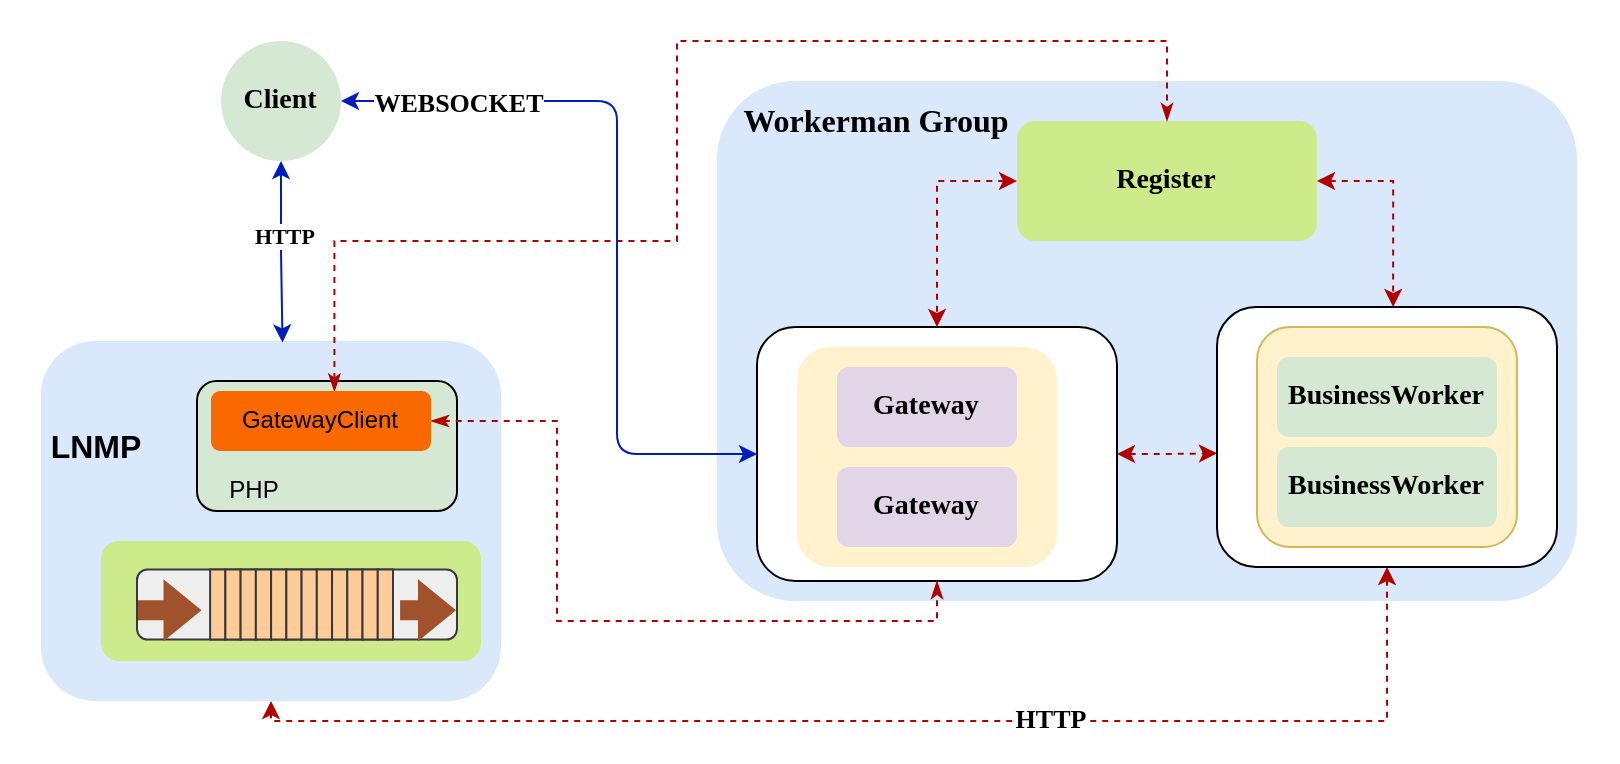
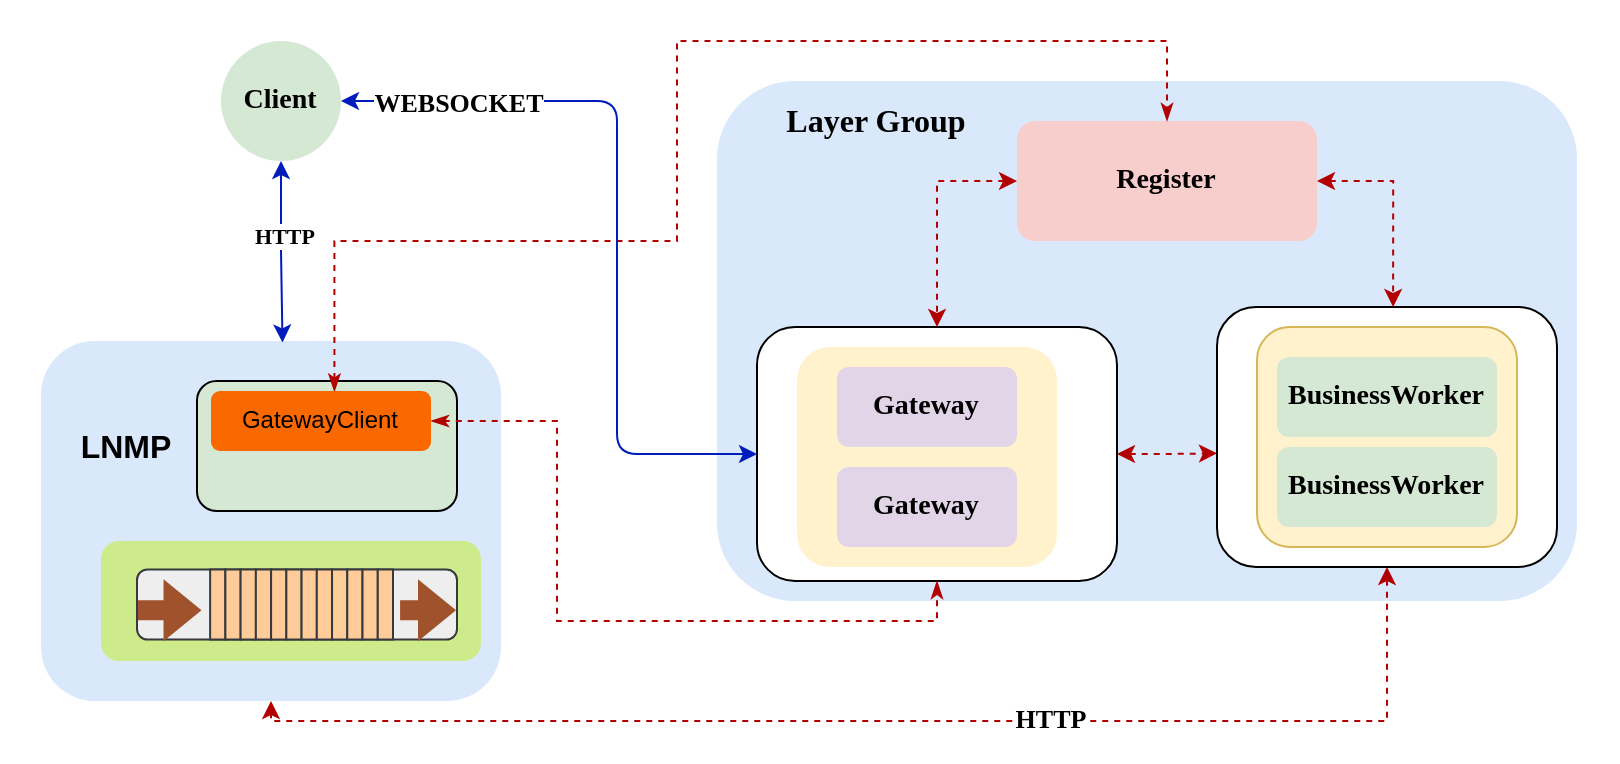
- <mxCell id="3" value="&lt;font style=&quot;font-size: 16px&quot; face=&quot;Comic Sans MS&quot;&gt;&lt;b&gt;Workerman Group&lt;/b&gt;&lt;/font&gt;" style="text;html=1;strokeColor=none;fillColor=none;align=center;verticalAlign=middle;whiteSpace=wrap;rounded=0;" parent="1" vertex="1"><mxGeometry x="348" y="50" width="180" height="20" as="geometry" /></mxCell>
+ <mxCell id="3" value="&lt;font style=&quot;font-size: 16px&quot; face=&quot;Comic Sans MS&quot;&gt;&lt;b&gt;Layer Group&lt;/b&gt;&lt;/font&gt;" style="text;html=1;strokeColor=none;fillColor=none;align=center;verticalAlign=middle;whiteSpace=wrap;rounded=0;" parent="1" vertex="1"><mxGeometry x="348" y="50" width="180" height="20" as="geometry" /></mxCell>
- <mxCell id="17" value="&lt;span&gt;Register&lt;/span&gt;" style="rounded=1;whiteSpace=wrap;html=1;fillColor=#cdeb8b;strokeColor=none;fontFamily=Comic Sans MS;fontSize=14;fontStyle=1;" parent="5" vertex="1"><mxGeometry x="508" y="60" width="150" height="60" as="geometry" /></mxCell>
+ <mxCell id="17" value="&lt;span&gt;Register&lt;/span&gt;" style="rounded=1;whiteSpace=wrap;html=1;fillColor=#f8cecc;strokeColor=none;fontFamily=Comic Sans MS;fontSize=14;fontStyle=1" parent="5" vertex="1"><mxGeometry x="508" y="60" width="150" height="60" as="geometry" /></mxCell>
- <mxCell id="47" value="&lt;font style=&quot;font-size: 16px&quot;&gt;&lt;b&gt;LNMP&lt;/b&gt;&lt;/font&gt;" style="text;html=1;strokeColor=none;fillColor=none;align=center;verticalAlign=middle;whiteSpace=wrap;rounded=0;" parent="5" vertex="1"><mxGeometry x="28" y="212.5" width="40" height="20" as="geometry" /></mxCell>
+ <mxCell id="47" value="&lt;font style=&quot;font-size: 16px&quot;&gt;&lt;b&gt;LNMP&lt;/b&gt;&lt;/font&gt;" style="text;html=1;strokeColor=none;fillColor=none;align=center;verticalAlign=middle;whiteSpace=wrap;rounded=0;" parent="5" vertex="1"><mxGeometry x="43" y="212.5" width="40" height="20" as="geometry" /></mxCell>
- <mxCell id="27" value="PHP" style="text;html=1;strokeColor=none;fillColor=none;align=center;verticalAlign=middle;whiteSpace=wrap;rounded=0;" parent="5" vertex="1"><mxGeometry x="107" y="235" width="40" height="20" as="geometry" /></mxCell>
